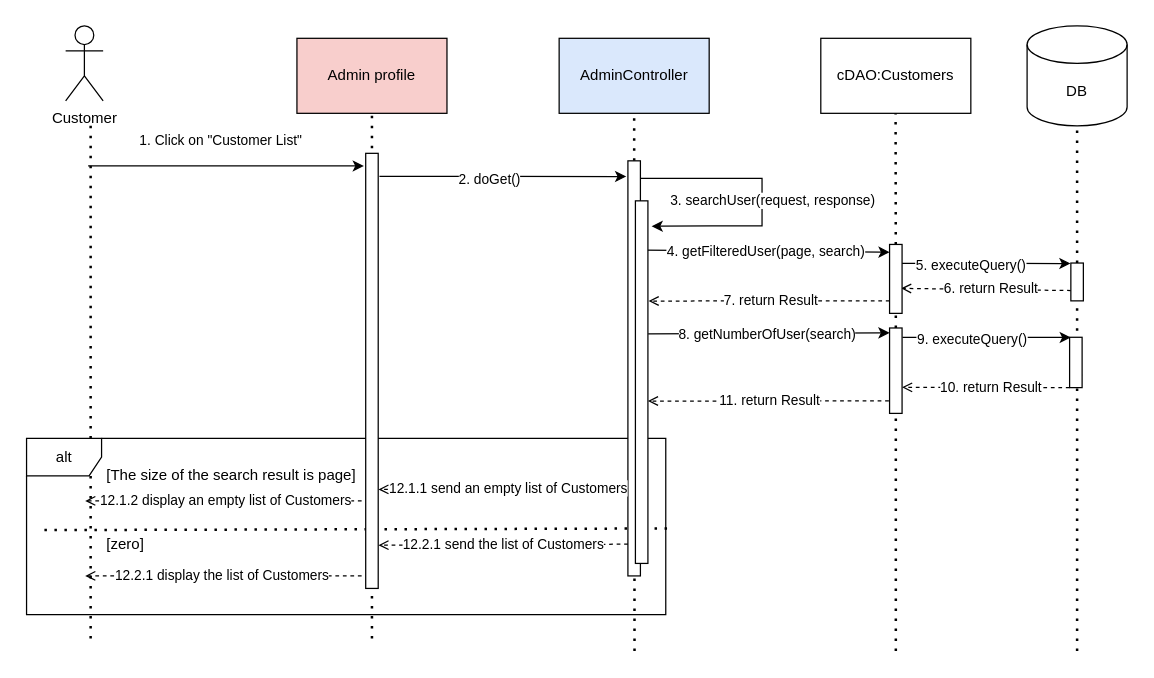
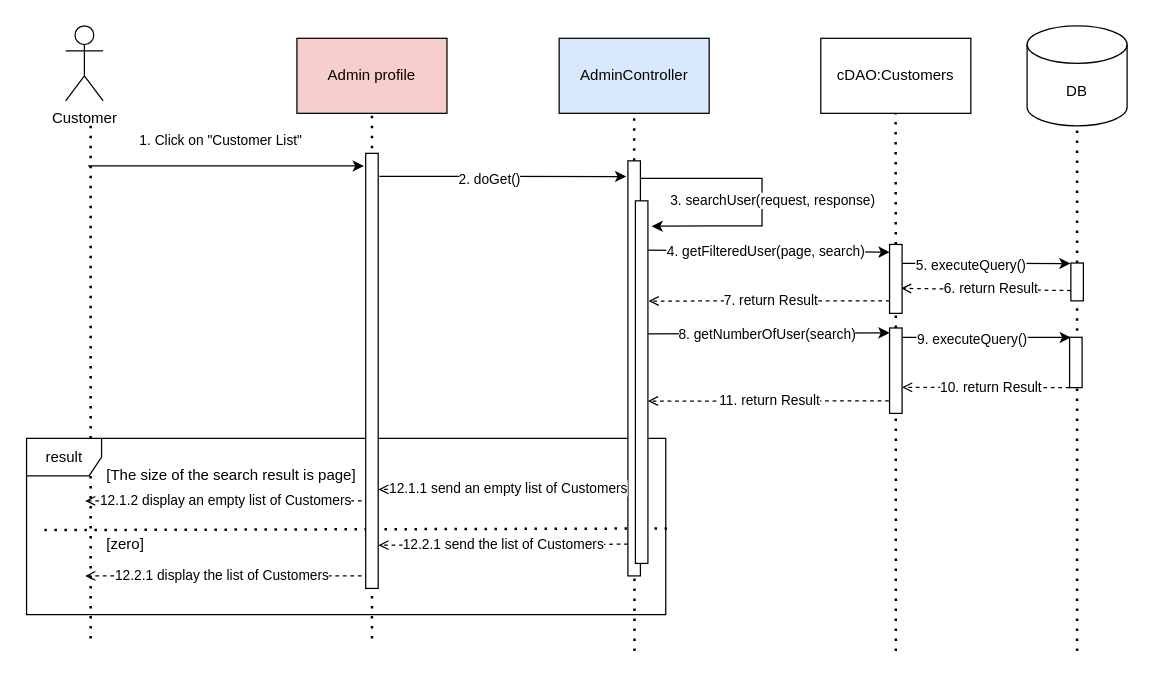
- <mxCell id="4" value="alt" style="shape=umlFrame;whiteSpace=wrap;html=1;" parent="1" vertex="1"><mxGeometry x="20.74" y="350" width="511.26" height="141" as="geometry" /></mxCell>
+ <mxCell id="4" value="result" style="shape=umlFrame;whiteSpace=wrap;html=1;" parent="1" vertex="1"><mxGeometry x="20.74" y="350" width="511.26" height="141" as="geometry" /></mxCell>
